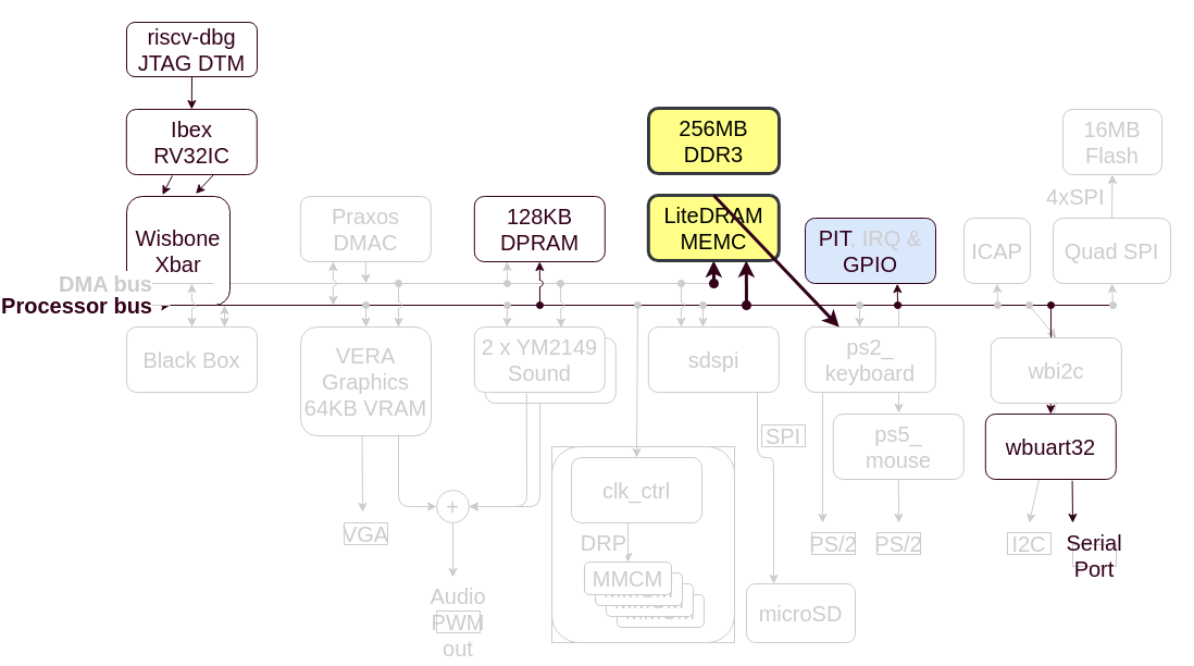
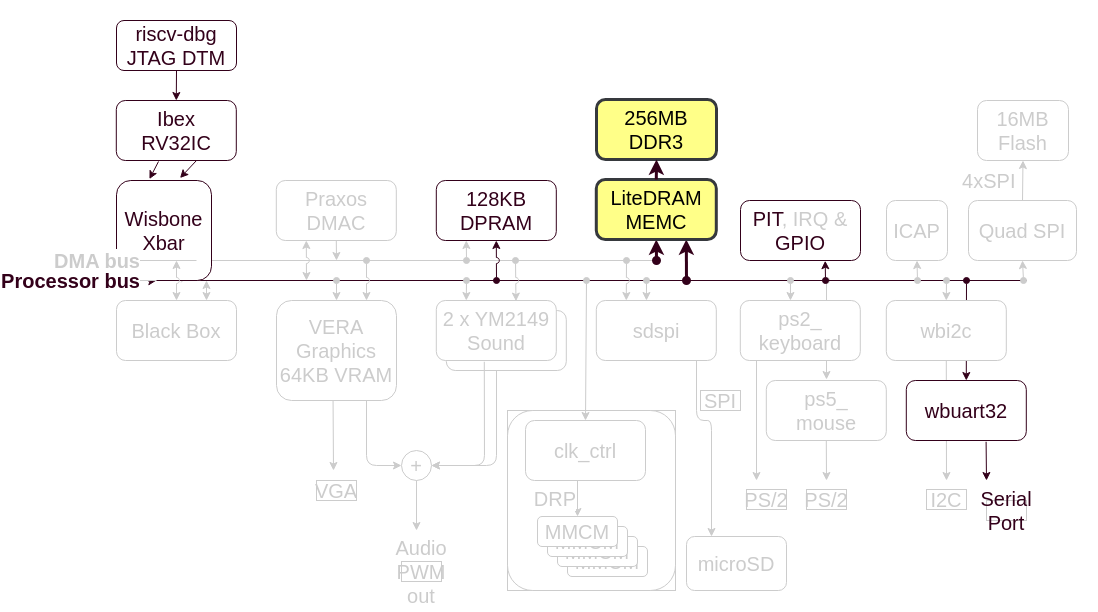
- <mxCell id="9" value="&lt;font color=&quot;#33001a&quot;&gt;PIT&lt;/font&gt;, IRQ &amp;amp; &lt;font color=&quot;#33001a&quot;&gt;GPIO&lt;/font&gt;" style="rounded=1;whiteSpace=wrap;html=1;fontSize=20;strokeColor=#33001A;fontColor=#CCCCCC;fillColor=#dae8fc;" parent="1" vertex="1"><mxGeometry x="674" y="200" width="120" height="60" as="geometry" /></mxCell>
+ <mxCell id="9" value="&lt;font color=&quot;#33001a&quot;&gt;PIT&lt;/font&gt;, IRQ &amp;amp; &lt;font color=&quot;#33001a&quot;&gt;GPIO&lt;/font&gt;" style="rounded=1;whiteSpace=wrap;html=1;fontSize=20;strokeColor=#33001A;fontColor=#CCCCCC;" parent="1" vertex="1"><mxGeometry x="674" y="200" width="120" height="60" as="geometry" /></mxCell>
- <mxCell id="81" value="" style="endArrow=classic;html=1;strokeWidth=3;exitX=0.5;exitY=0;fontSize=20;strokeColor=#33001A;fontColor=#CCCCCC;" parent="1" source="79" target="13" edge="1"><mxGeometry width="50" height="50" relative="1" as="geometry"><mxPoint x="420" y="109" as="sourcePoint" /><mxPoint x="470" y="59" as="targetPoint" /></mxGeometry></mxCell>
+ <mxCell id="81" value="" style="endArrow=classic;html=1;strokeWidth=3;exitX=0.5;exitY=0;entryX=0.5;entryY=1;fontSize=20;strokeColor=#33001A;fontColor=#CCCCCC;" parent="1" source="79" target="80" edge="1"><mxGeometry width="50" height="50" relative="1" as="geometry"><mxPoint x="420" y="109" as="sourcePoint" /><mxPoint x="470" y="59" as="targetPoint" /></mxGeometry></mxCell>
- <mxCell id="71" value="wbi2c" style="rounded=1;whiteSpace=wrap;html=1;fontSize=20;strokeColor=#CCCCCC;fontColor=#CCCCCC;" parent="1" vertex="1"><mxGeometry x="844.8" y="310" width="120" height="60" as="geometry" /></mxCell>
+ <mxCell id="71" value="wbi2c" style="rounded=1;whiteSpace=wrap;html=1;fontSize=20;strokeColor=#CCCCCC;fontColor=#CCCCCC;" parent="1" vertex="1"><mxGeometry x="819.8" y="300" width="120" height="60" as="geometry" /></mxCell>
